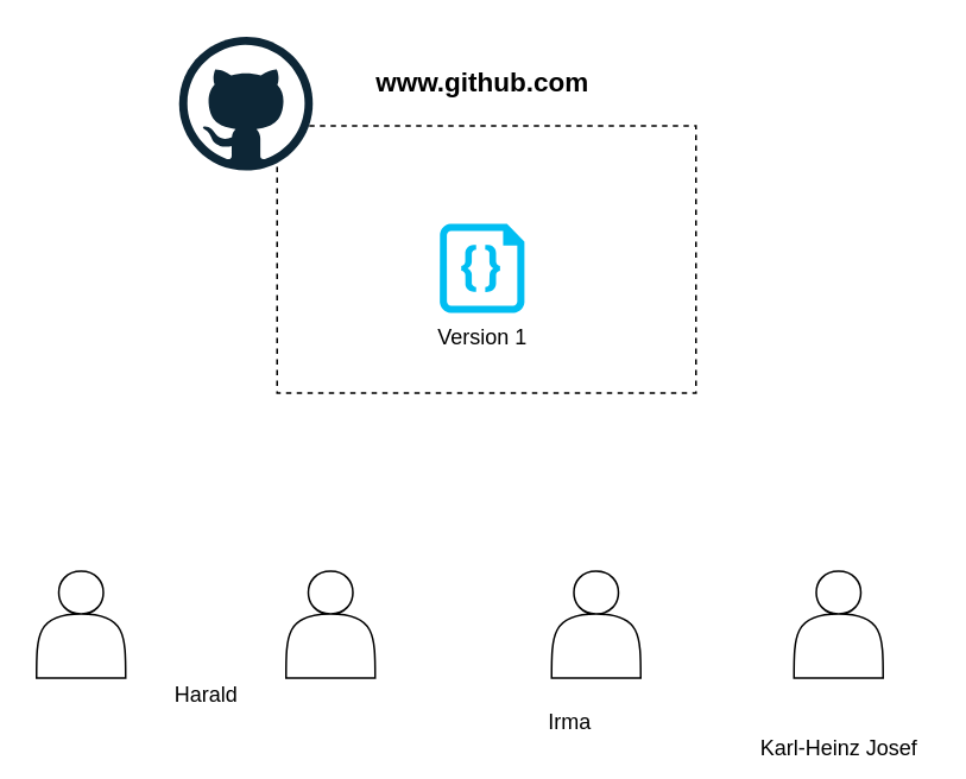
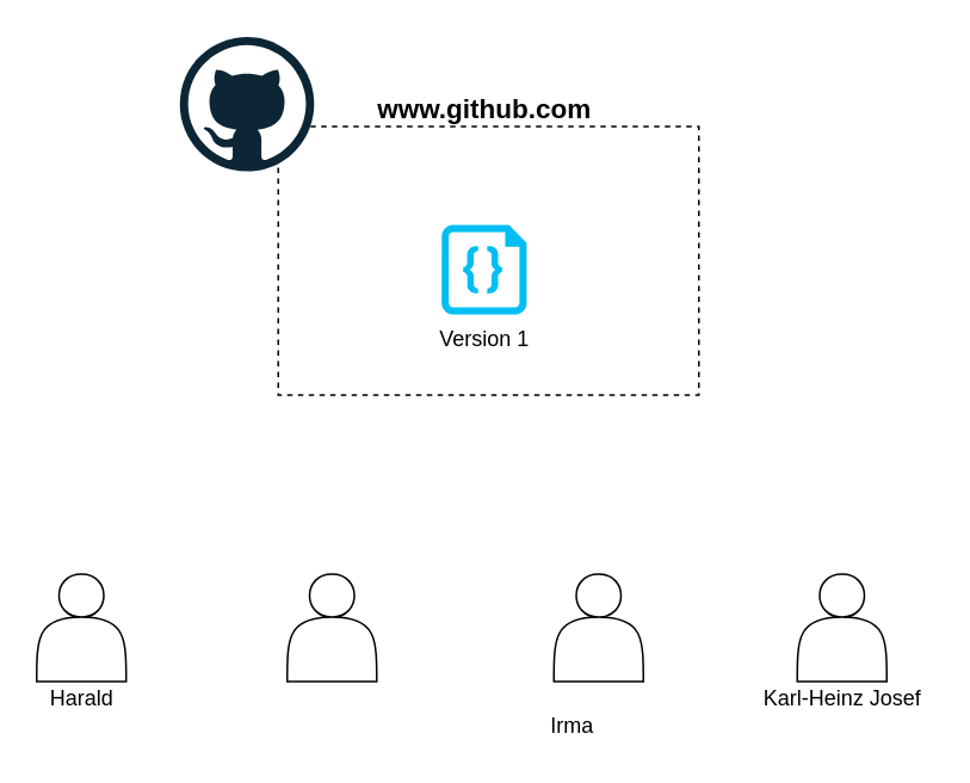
- <mxCell id="12" value="www.github.com" style="text;html=1;align=center;verticalAlign=middle;resizable=0;points=[];autosize=1;fontStyle=1;fontSize=15;" vertex="1" parent="1"><mxGeometry x="205" y="35" width="130" height="20" as="geometry" /></mxCell>
+ <mxCell id="12" value="www.github.com" style="text;html=1;align=center;verticalAlign=middle;resizable=0;points=[];autosize=1;fontStyle=1;fontSize=15;" vertex="1" parent="1"><mxGeometry x="205" y="50" width="130" height="20" as="geometry" /></mxCell>
- <mxCell id="7" value="Harald" style="text;html=1;align=center;verticalAlign=middle;resizable=0;points=[];autosize=1;" parent="1" vertex="1"><mxGeometry x="90" y="380" width="50" height="20" as="geometry" /></mxCell>
+ <mxCell id="7" value="Harald" style="text;html=1;align=center;verticalAlign=middle;resizable=0;points=[];autosize=1;" parent="1" vertex="1"><mxGeometry x="20" y="380" width="50" height="20" as="geometry" /></mxCell>
- <mxCell id="8" value="Karl-Heinz Josef" style="text;html=1;align=center;verticalAlign=middle;resizable=0;points=[];autosize=1;" parent="1" vertex="1"><mxGeometry x="420" y="410" width="100" height="20" as="geometry" /></mxCell>
+ <mxCell id="8" value="Karl-Heinz Josef" style="text;html=1;align=center;verticalAlign=middle;resizable=0;points=[];autosize=1;" parent="1" vertex="1"><mxGeometry x="420" y="380" width="100" height="20" as="geometry" /></mxCell>
